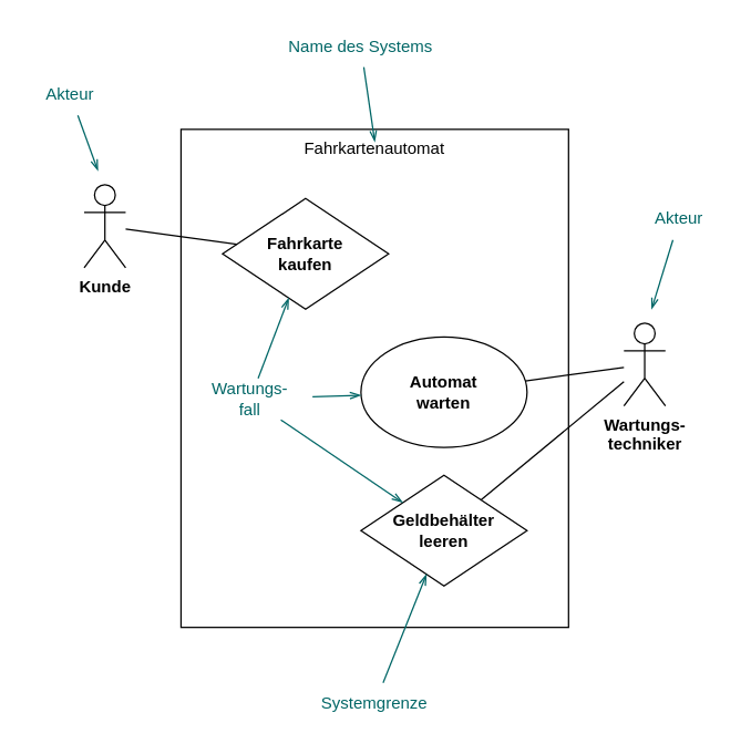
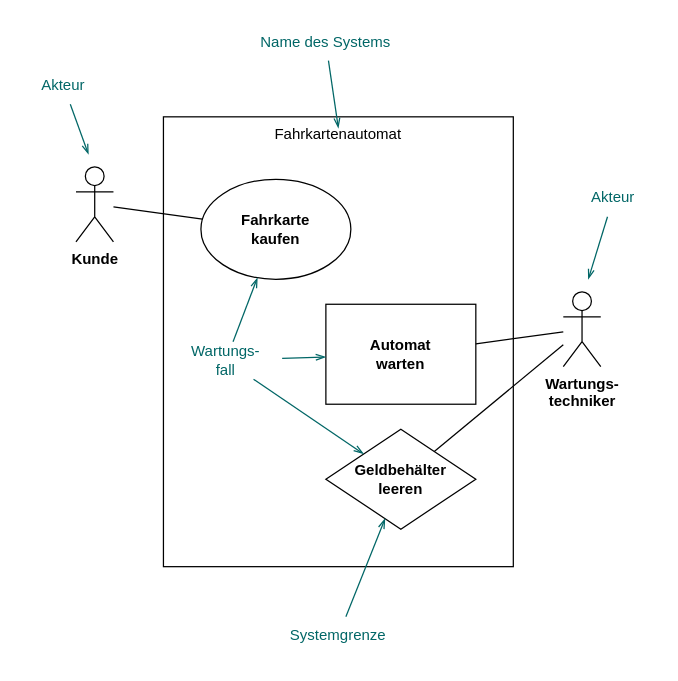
- <mxCell id="3" value="&lt;b&gt;Fahrkarte&lt;br&gt;kaufen&lt;/b&gt;" style="rhombus;whiteSpace=wrap;html=1;" vertex="1" parent="1"><mxGeometry x="160" y="143" width="120" height="80" as="geometry" /></mxCell>
+ <mxCell id="3" value="&lt;b&gt;Fahrkarte&lt;br&gt;kaufen&lt;/b&gt;" style="ellipse;whiteSpace=wrap;html=1;" vertex="1" parent="1"><mxGeometry x="160" y="143" width="120" height="80" as="geometry" /></mxCell>
- <mxCell id="6" value="&lt;b&gt;Automat&lt;br&gt;warten&lt;br&gt;&lt;/b&gt;" style="ellipse;whiteSpace=wrap;html=1;" vertex="1" parent="1"><mxGeometry x="260" y="243" width="120" height="80" as="geometry" /></mxCell>
+ <mxCell id="6" value="&lt;b&gt;Automat&lt;br&gt;warten&lt;br&gt;&lt;/b&gt;" style="whiteSpace=wrap;html=1;rounded=0;" vertex="1" parent="1"><mxGeometry x="260" y="243" width="120" height="80" as="geometry" /></mxCell>
